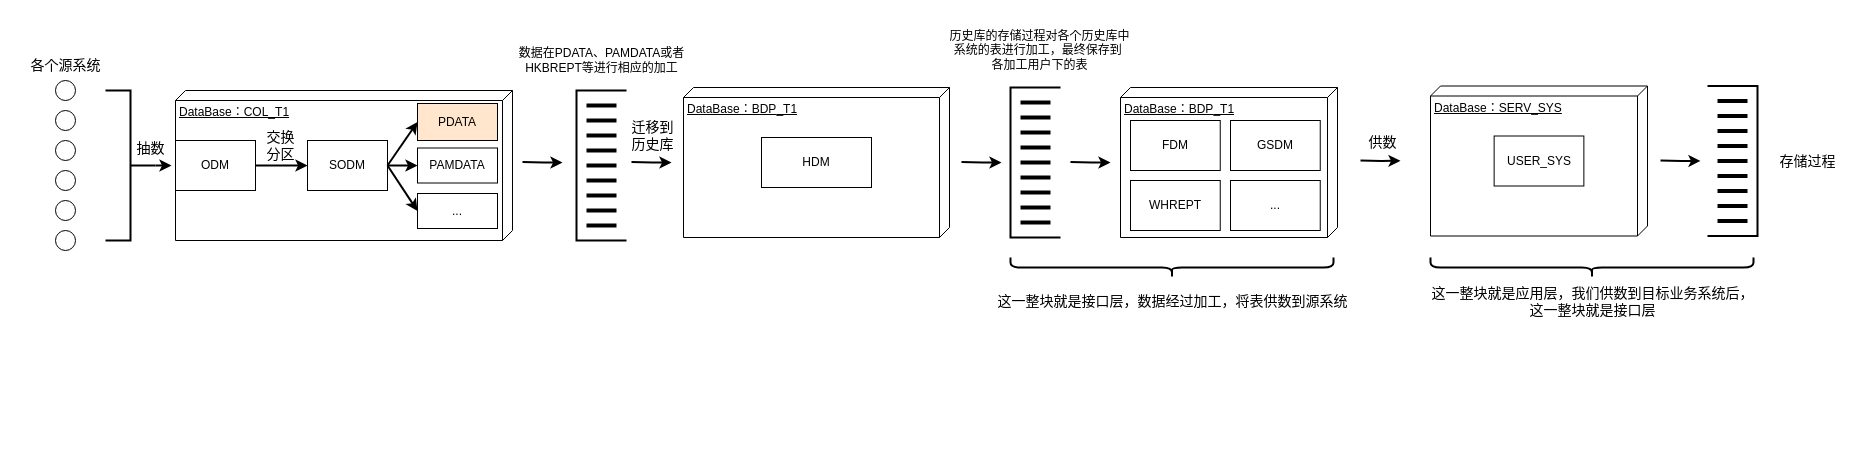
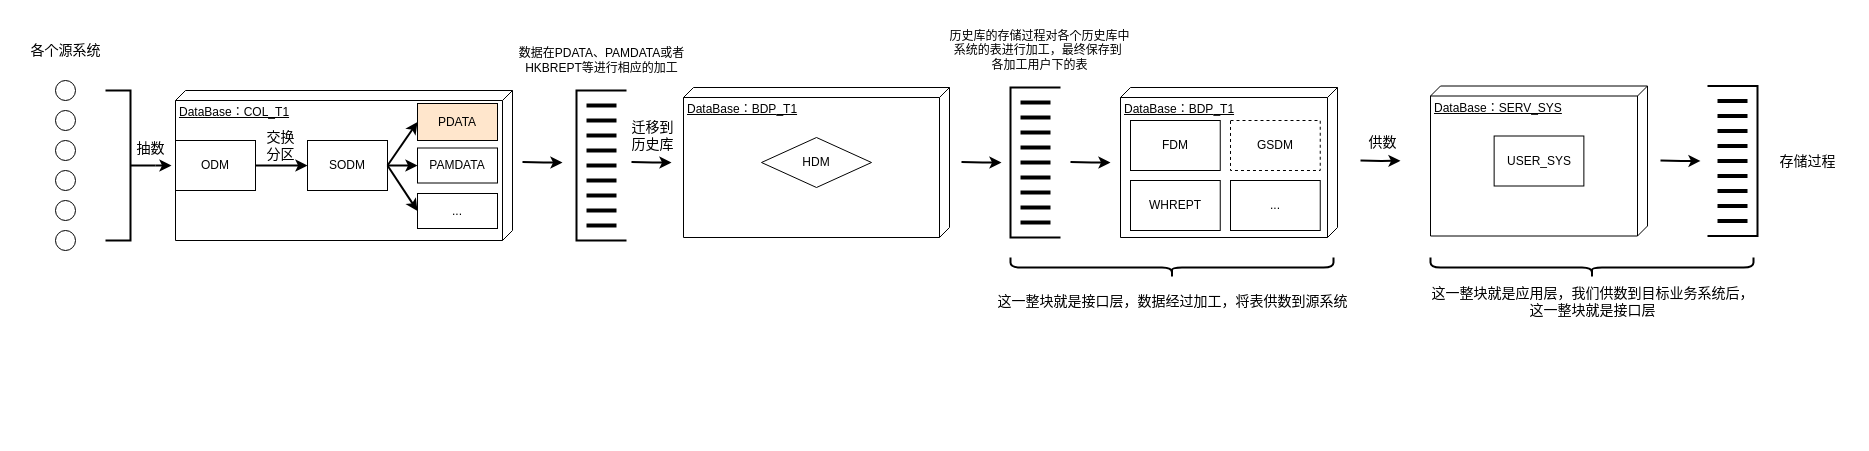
- <mxCell id="15" value="&lt;font style=&quot;font-size: 14px;&quot;&gt;各个源系统&lt;/font&gt;" style="text;html=1;align=center;verticalAlign=middle;resizable=0;points=[];autosize=1;strokeColor=none;fillColor=none;" vertex="1" parent="1"><mxGeometry x="20" y="50" width="90" height="30" as="geometry" /></mxCell>
+ <mxCell id="15" value="&lt;font style=&quot;font-size: 14px;&quot;&gt;各个源系统&lt;/font&gt;" style="text;html=1;align=center;verticalAlign=middle;resizable=0;points=[];autosize=1;strokeColor=none;fillColor=none;" vertex="1" parent="1"><mxGeometry x="20" y="35" width="90" height="30" as="geometry" /></mxCell>
- <mxCell id="5" value="GSDM" style="html=1;whiteSpace=wrap;" vertex="1" parent="2"><mxGeometry x="110.002" y="33" width="89.737" height="50" as="geometry" /></mxCell>
+ <mxCell id="5" value="GSDM" style="html=1;whiteSpace=wrap;dashed=1;" vertex="1" parent="2"><mxGeometry x="110.002" y="33" width="89.737" height="50" as="geometry" /></mxCell>
- <mxCell id="21" value="HDM" style="html=1;whiteSpace=wrap;" vertex="1" parent="19"><mxGeometry x="78" y="50" width="110" height="50" as="geometry" /></mxCell>
+ <mxCell id="21" value="HDM" style="rhombus;html=1;whiteSpace=wrap;" vertex="1" parent="19"><mxGeometry x="78" y="50" width="110" height="50" as="geometry" /></mxCell>
